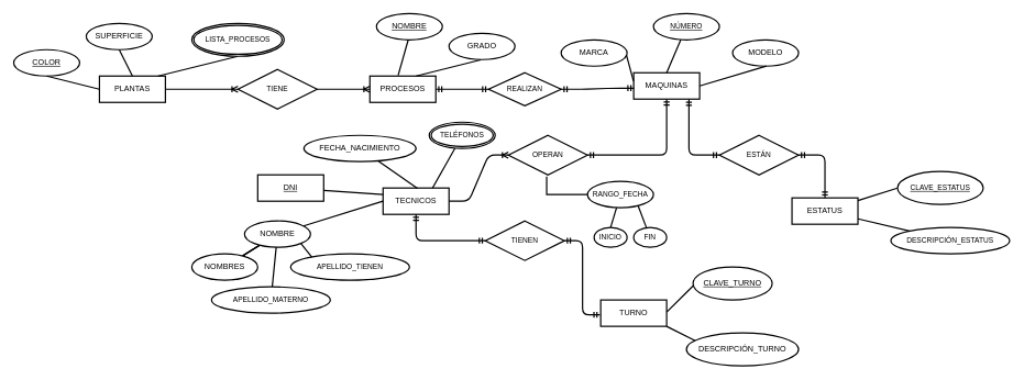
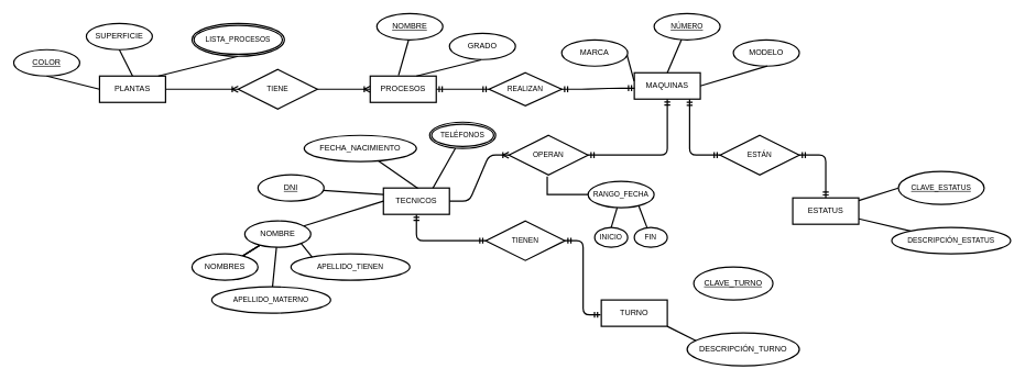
- <mxCell id="27" value="DNI" style="whiteSpace=wrap;html=1;align=center;fontStyle=4;strokeWidth=2;rounded=0;" parent="1" vertex="1"><mxGeometry x="390" y="265" width="100" height="40" as="geometry" /></mxCell>
+ <mxCell id="27" value="DNI" style="ellipse;whiteSpace=wrap;html=1;align=center;fontStyle=4;strokeWidth=2;" parent="1" vertex="1"><mxGeometry x="390" y="265" width="100" height="40" as="geometry" /></mxCell>
- <mxCell id="22" value="" style="endArrow=none;html=1;rounded=0;entryX=0.005;entryY=0.563;entryDx=0;entryDy=0;entryPerimeter=0;exitX=1.001;exitY=0.457;exitDx=0;exitDy=0;exitPerimeter=0;strokeWidth=2;" parent="1" source="7" target="20" edge="1"><mxGeometry relative="1" as="geometry"><mxPoint x="930" y="485" as="sourcePoint" /><mxPoint x="1090" y="485" as="targetPoint" /></mxGeometry></mxCell>
